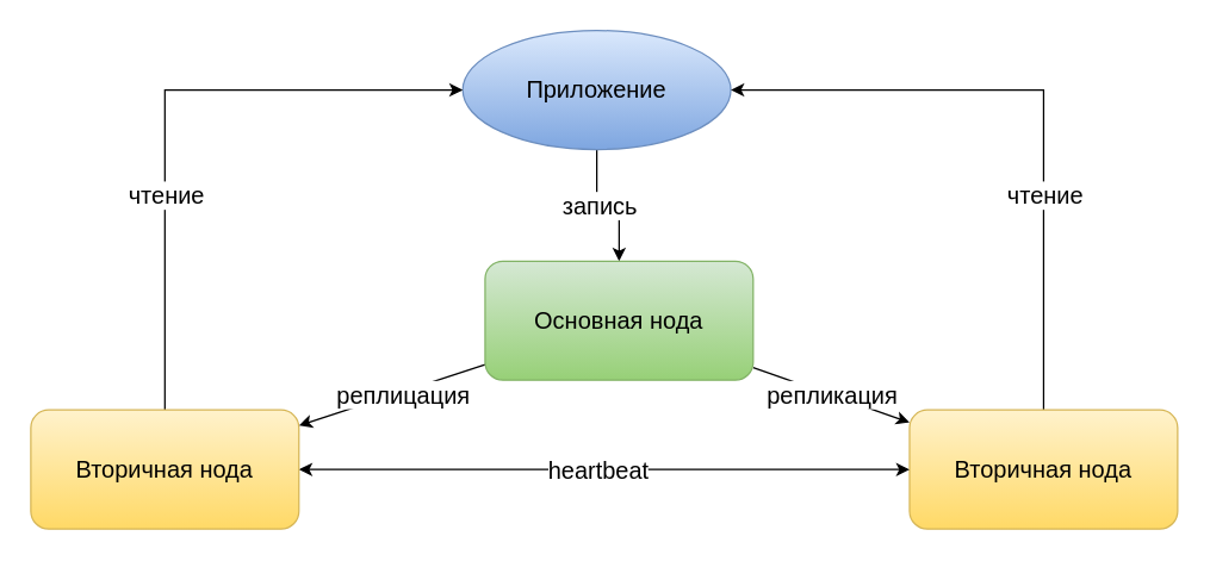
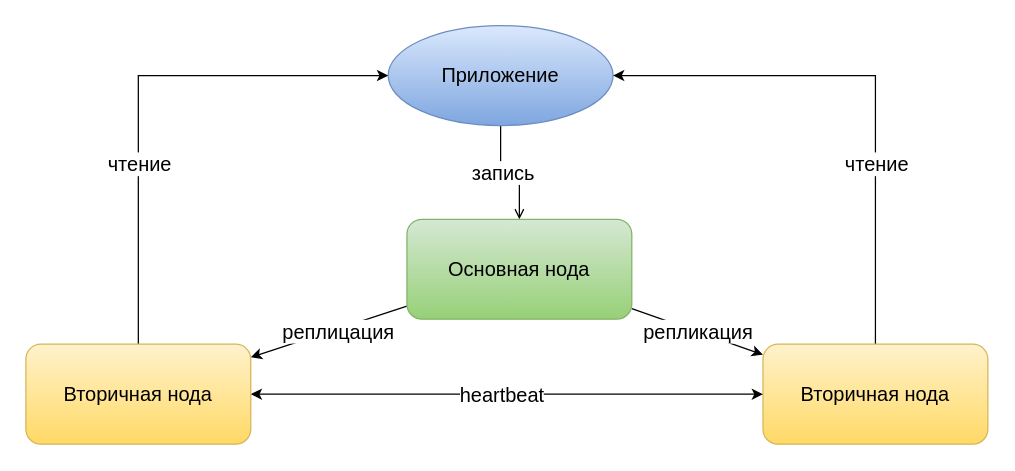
- <mxCell id="2" value="запись" style="edgeStyle=orthogonalEdgeStyle;rounded=0;orthogonalLoop=1;jettySize=auto;html=1;fontSize=16;" parent="1" source="3" target="7" edge="1"><mxGeometry x="-0.143" relative="1" as="geometry"><mxPoint as="offset" /></mxGeometry></mxCell>
+ <mxCell id="2" value="запись" style="edgeStyle=orthogonalEdgeStyle;rounded=0;orthogonalLoop=1;jettySize=auto;html=1;fontSize=16;endArrow=open;" parent="1" source="3" target="7" edge="1"><mxGeometry x="-0.143" relative="1" as="geometry"><mxPoint as="offset" /></mxGeometry></mxCell>
